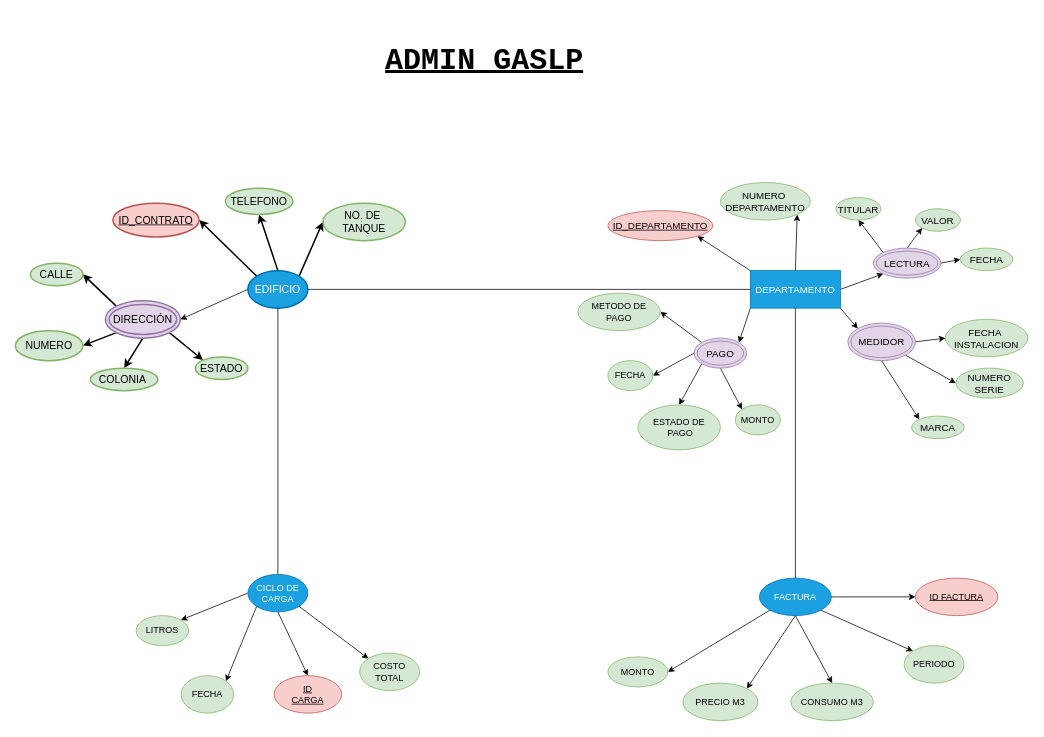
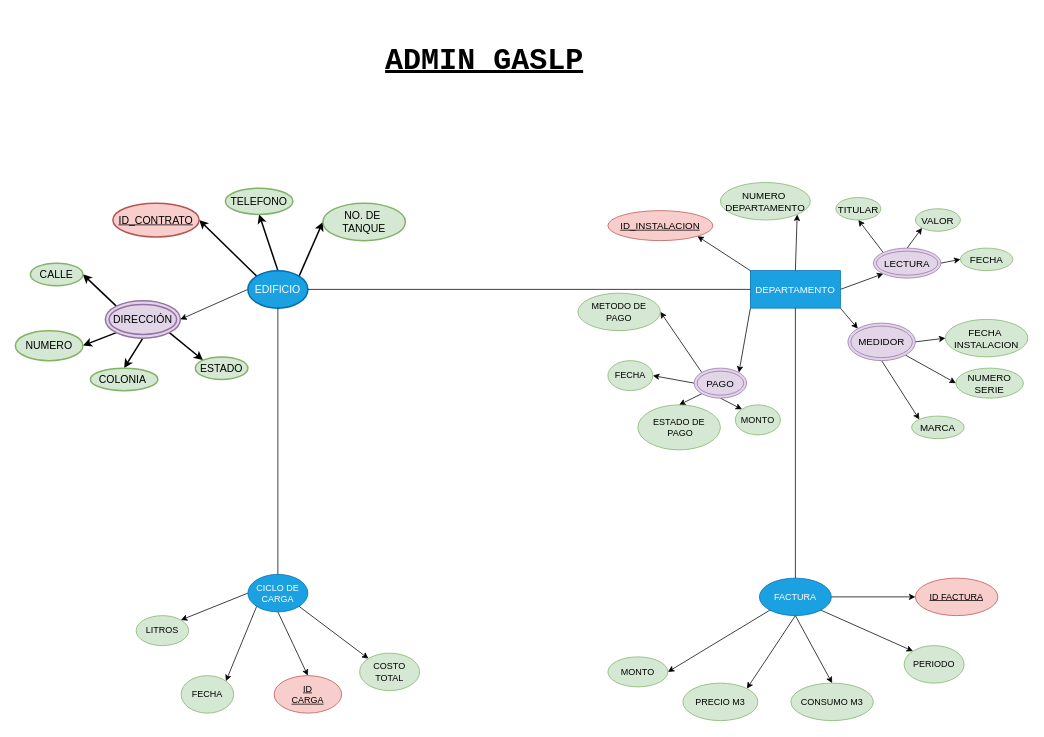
- <mxCell id="25" value="&lt;u&gt;ID_DEPARTAMENTO&lt;/u&gt;" style="ellipse;whiteSpace=wrap;html=1;fillColor=#f8cecc;strokeColor=#b85450;fontSize=13;" vertex="1" parent="1"><mxGeometry x="810" y="280" width="140" height="40" as="geometry" /></mxCell>
+ <mxCell id="25" value="&lt;u&gt;ID_INSTALACION&lt;/u&gt;" style="ellipse;whiteSpace=wrap;html=1;fillColor=#f8cecc;strokeColor=#b85450;fontSize=13;" vertex="1" parent="1"><mxGeometry x="810" y="280" width="140" height="40" as="geometry" /></mxCell>
- <mxCell id="54" value="PAGO" style="ellipse;shape=doubleEllipse;whiteSpace=wrap;html=1;fillColor=#e1d5e7;strokeColor=#9673a6;fontSize=13;" vertex="1" parent="1"><mxGeometry x="925" y="450" width="70" height="40" as="geometry" /></mxCell>
+ <mxCell id="54" value="PAGO" style="ellipse;shape=doubleEllipse;whiteSpace=wrap;html=1;fillColor=#e1d5e7;strokeColor=#9673a6;fontSize=13;" vertex="1" parent="1"><mxGeometry x="925" y="490" width="70" height="40" as="geometry" /></mxCell>
